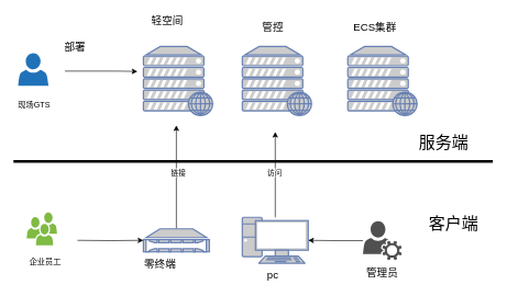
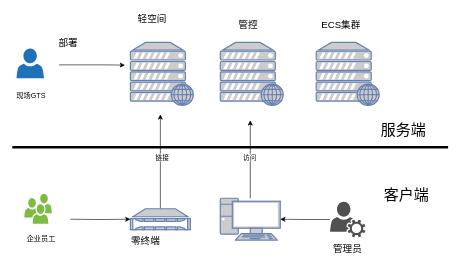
- <mxCell id="26" value="&lt;font style=&quot;font-size: 25px&quot;&gt;客户端&lt;/font&gt;" style="text;html=1;align=center;verticalAlign=middle;resizable=0;points=[];autosize=1;strokeColor=none;" vertex="1" parent="1"><mxGeometry x="642" y="327.5" width="90" height="20" as="geometry" /></mxCell>
+ <mxCell id="26" value="&lt;font style=&quot;font-size: 25px&quot;&gt;客户端&lt;/font&gt;" style="text;html=1;align=center;verticalAlign=middle;resizable=0;points=[];autosize=1;strokeColor=none;" vertex="1" parent="1"><mxGeometry x="632" y="312.5" width="90" height="20" as="geometry" /></mxCell>
- <mxCell id="27" value="pc" style="text;html=1;align=center;verticalAlign=middle;resizable=0;points=[];autosize=1;strokeColor=none;fontSize=16;" vertex="1" parent="1"><mxGeometry x="398" y="407.5" width="30" height="20" as="geometry" /></mxCell>
